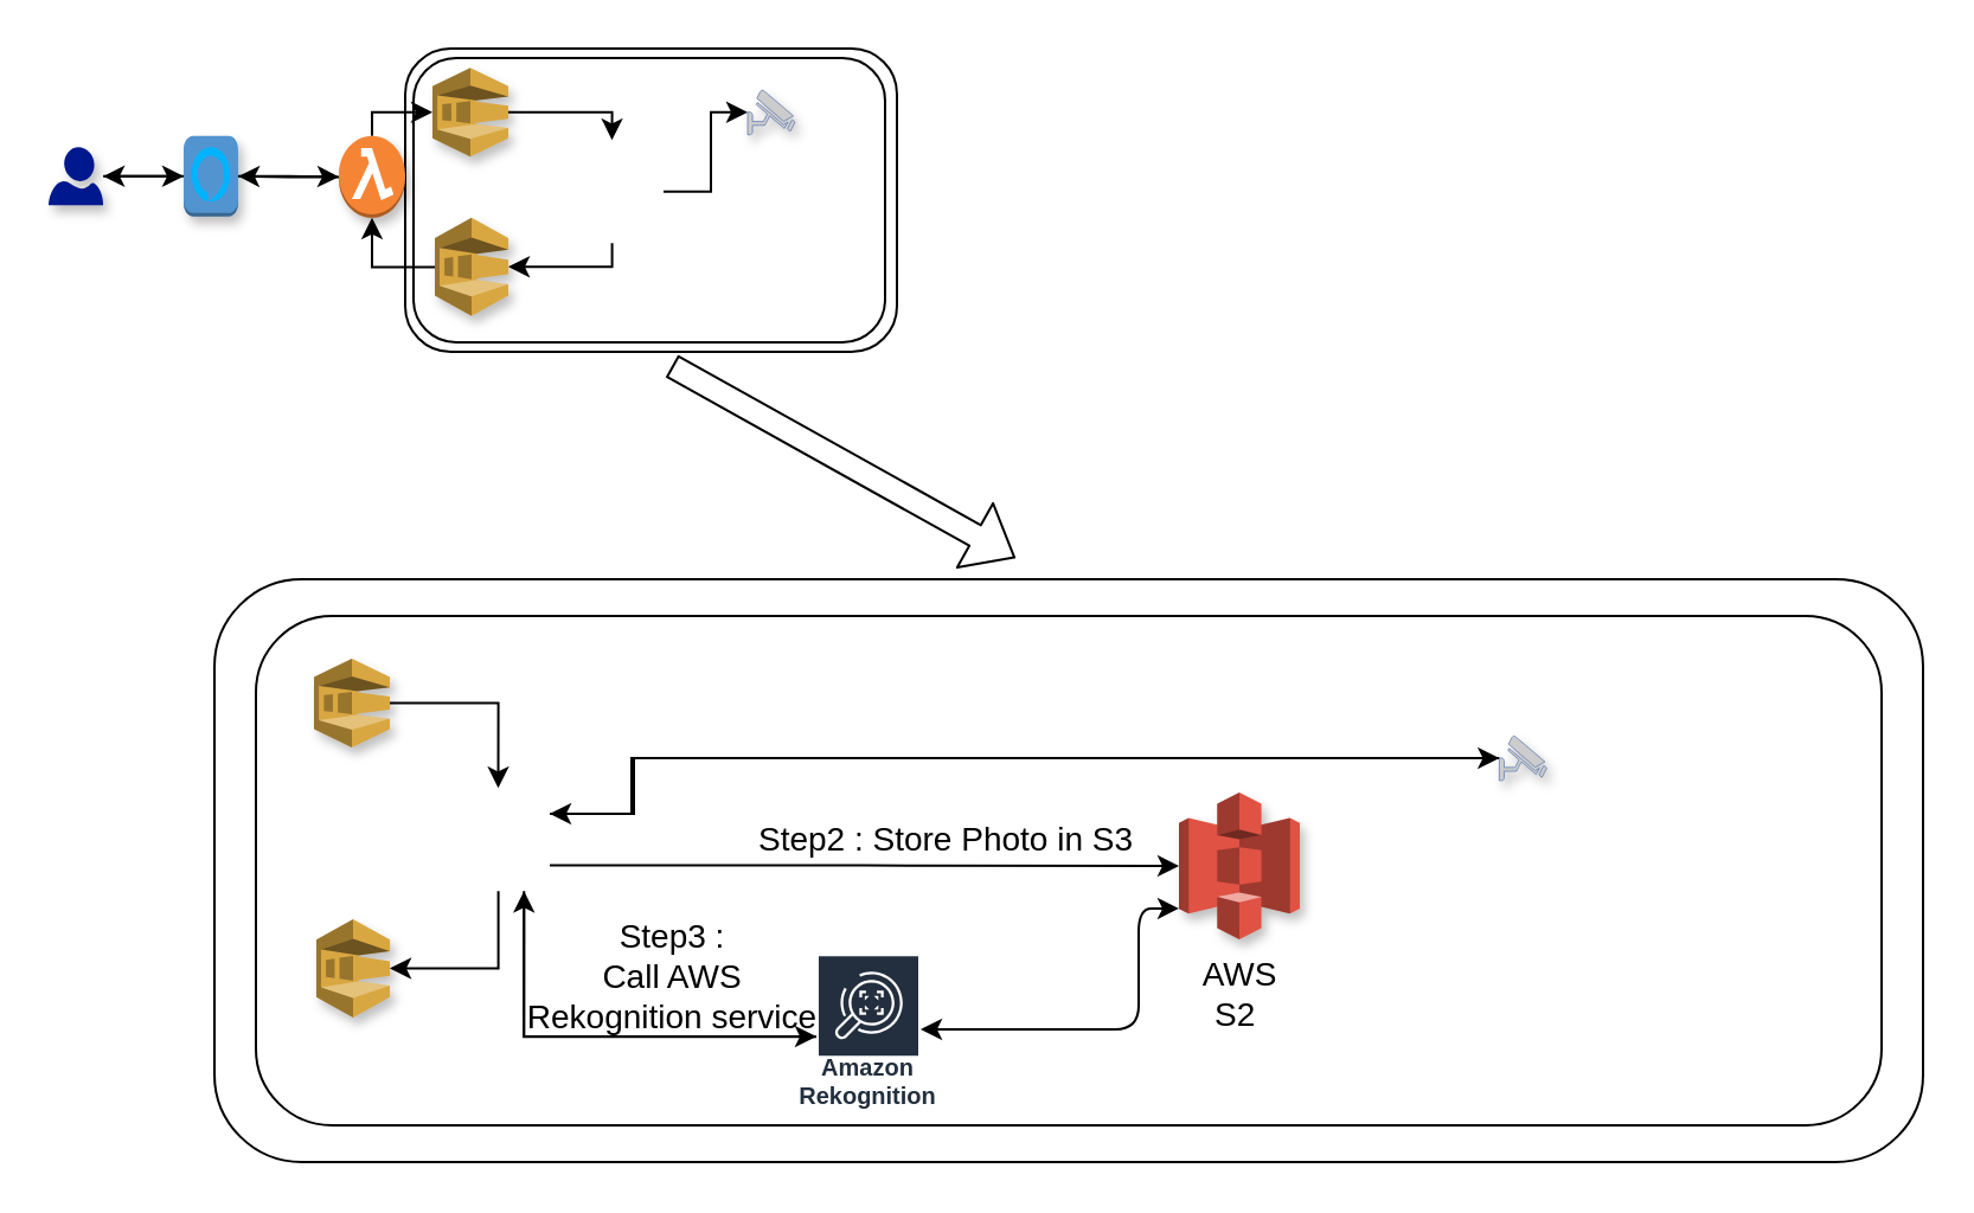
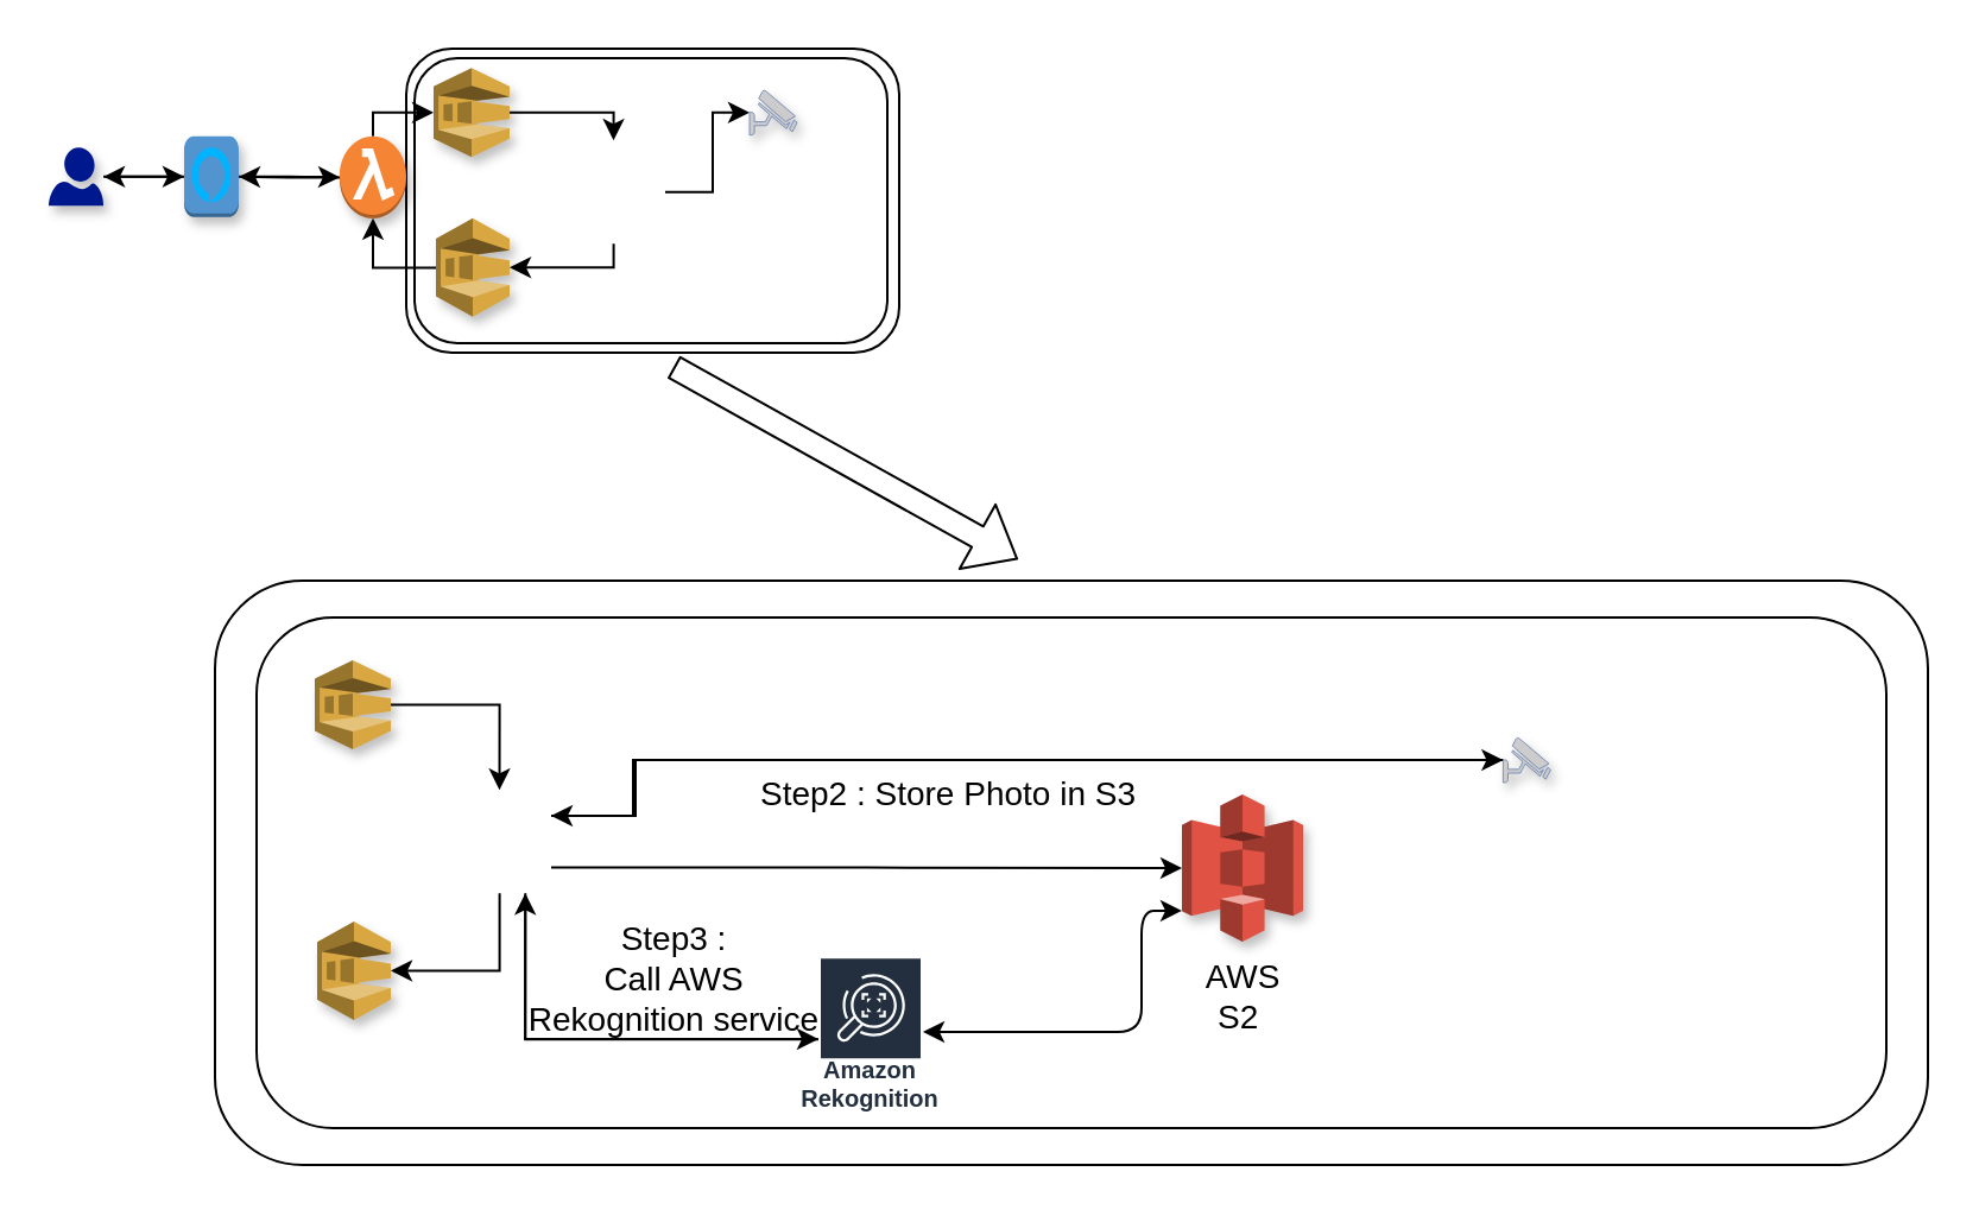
- <mxCell id="40" value="Step2 : Store Photo in S3" style="text;html=1;strokeColor=none;fillColor=none;align=center;verticalAlign=middle;whiteSpace=wrap;rounded=0;fontSize=14;" vertex="1" parent="1"><mxGeometry x="315" y="343.88" width="168" height="20" as="geometry" /></mxCell>
+ <mxCell id="40" value="Step2 : Store Photo in S3" style="text;html=1;strokeColor=none;fillColor=none;align=center;verticalAlign=middle;whiteSpace=wrap;rounded=0;fontSize=14;" vertex="1" parent="1"><mxGeometry x="315" y="323.88" width="168" height="20" as="geometry" /></mxCell>
